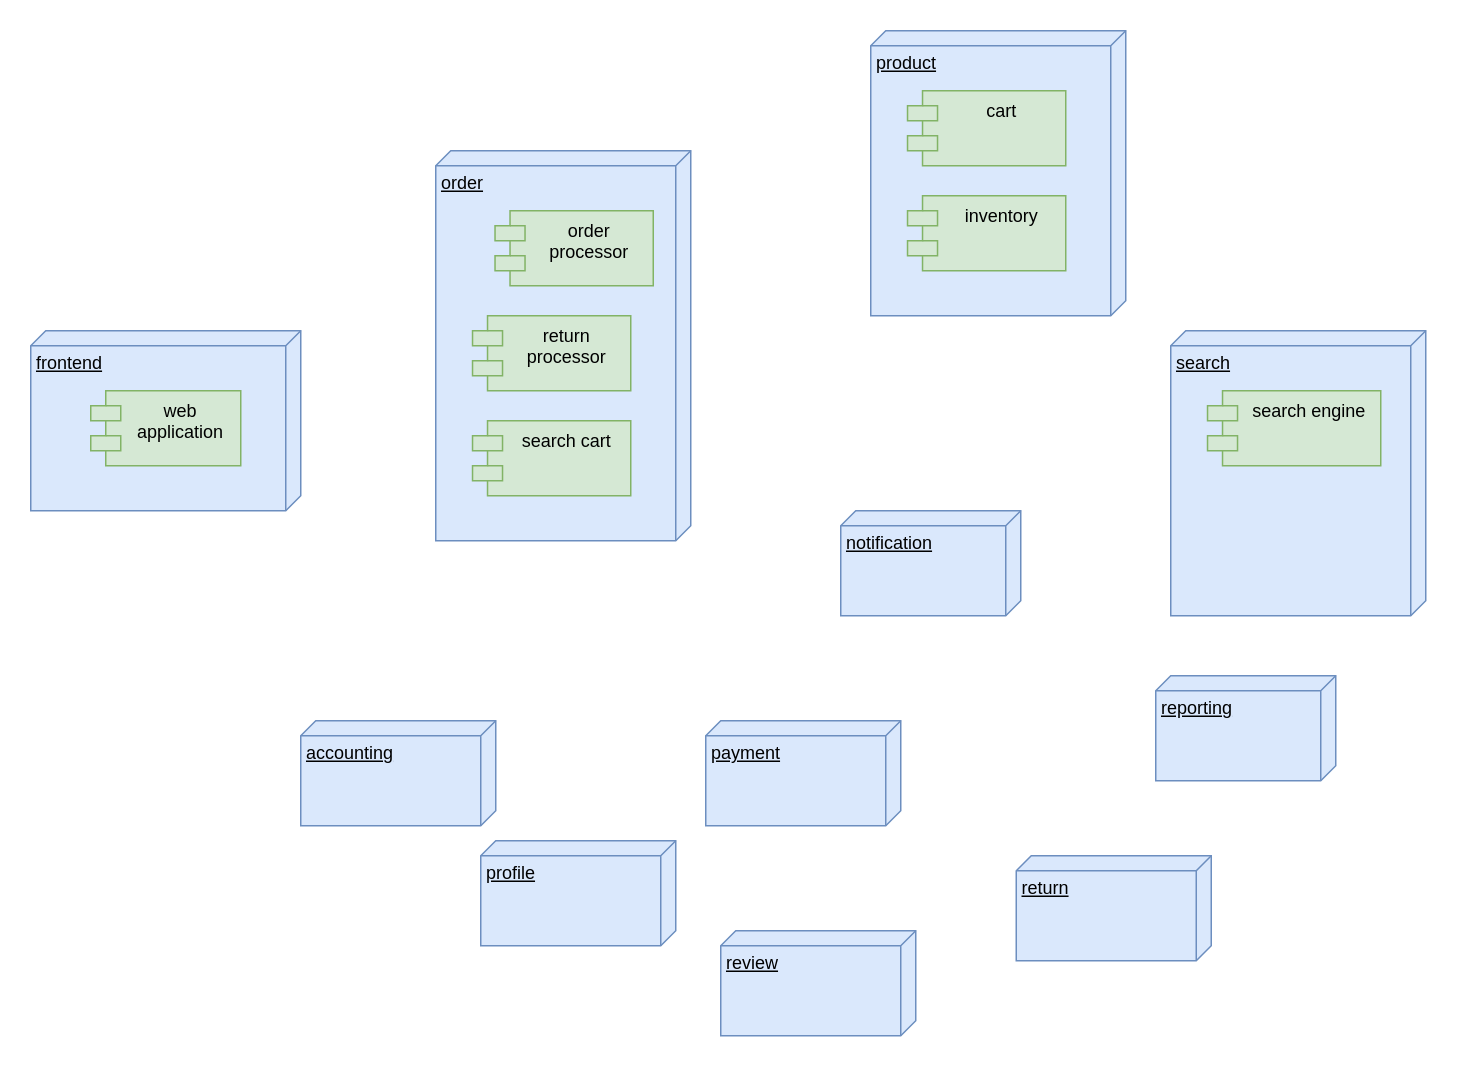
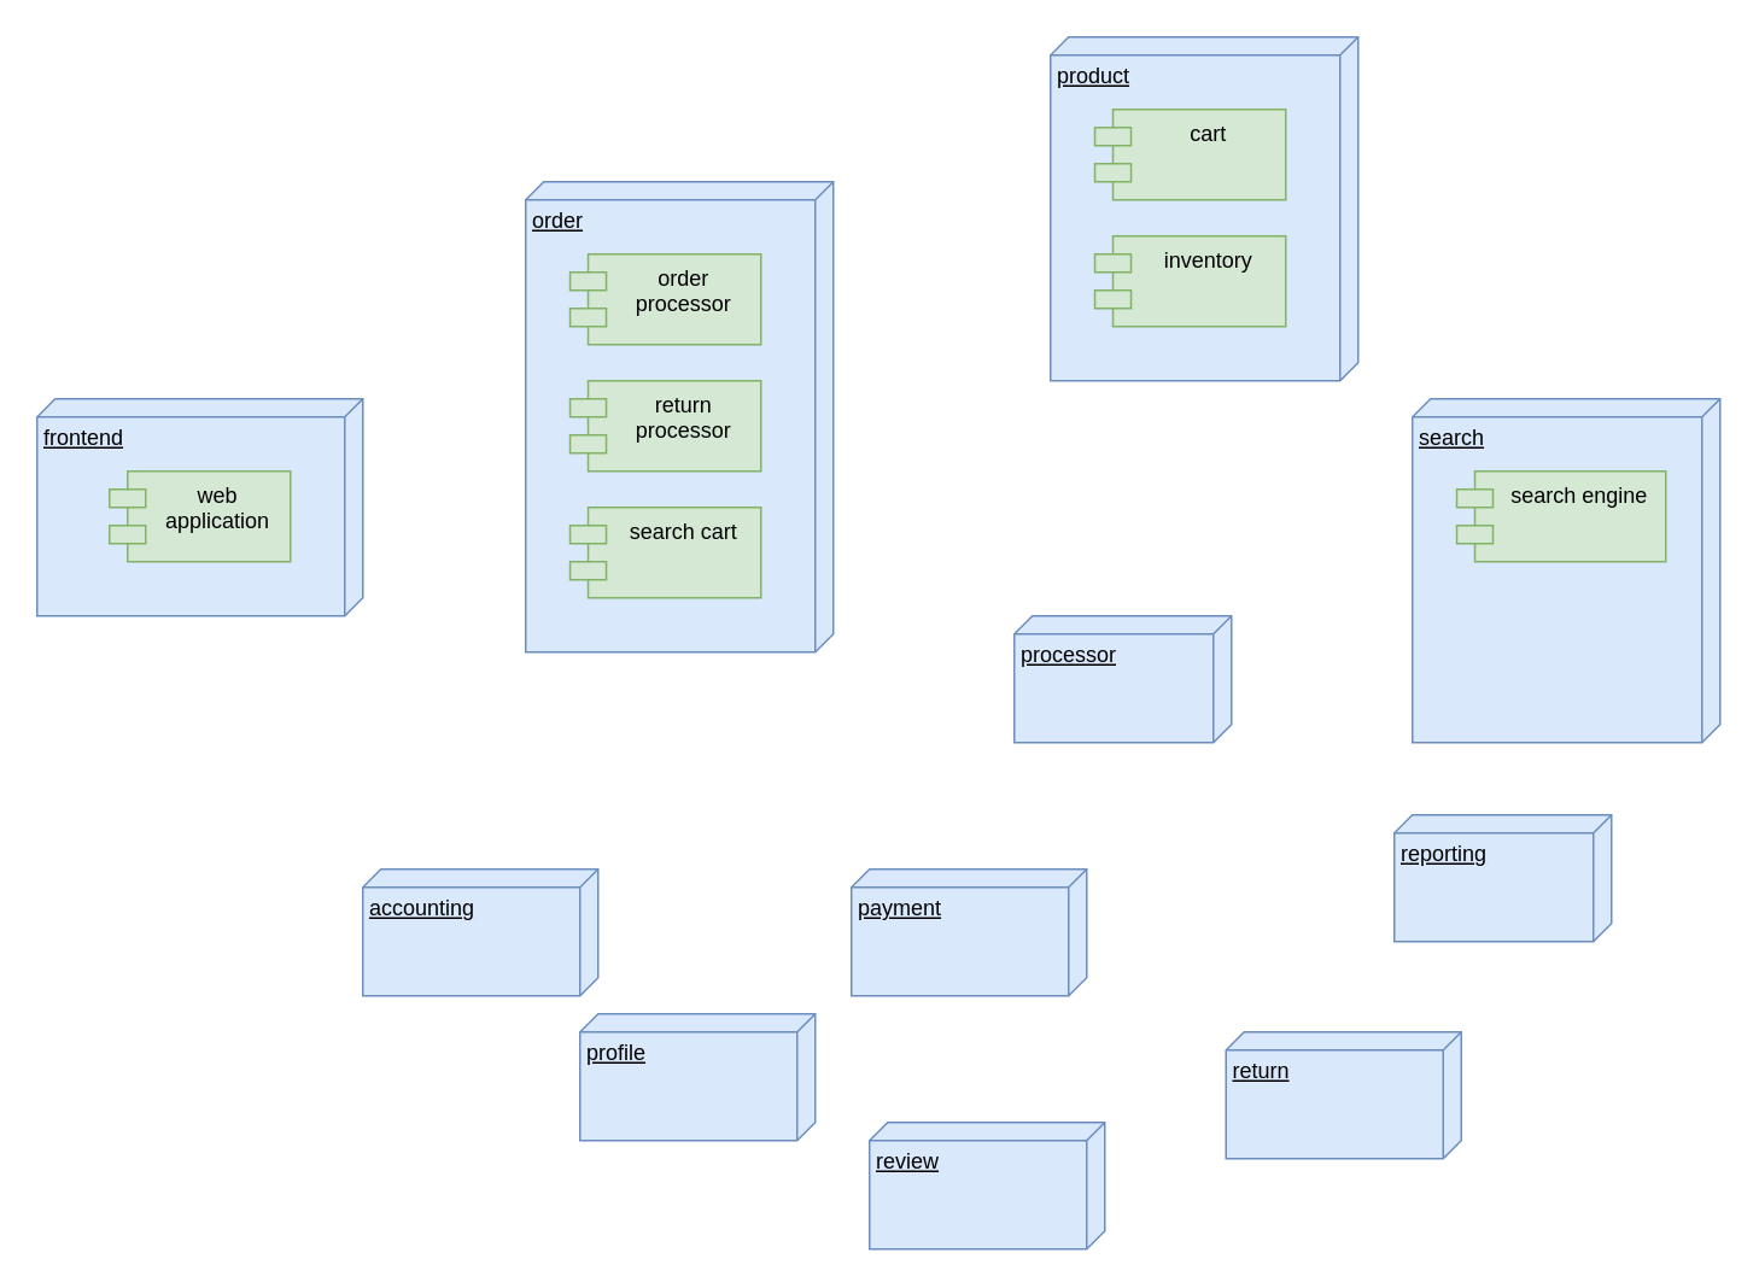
- <mxCell id="5" value="order processor" style="shape=module;align=left;spacingLeft=20;align=center;verticalAlign=top;whiteSpace=wrap;html=1;container=0;fillColor=#d5e8d4;strokeColor=#82b366;movable=0;resizable=0;rotatable=0;deletable=0;editable=0;locked=1;connectable=0;" vertex="1" parent="4"><mxGeometry x="39.52" y="40" width="105.48" height="50" as="geometry" /></mxCell>
+ <mxCell id="5" value="order processor" style="shape=module;align=left;spacingLeft=20;align=center;verticalAlign=top;whiteSpace=wrap;html=1;container=0;fillColor=#d5e8d4;strokeColor=#82b366;movable=0;resizable=0;rotatable=0;deletable=0;editable=0;locked=1;connectable=0;" vertex="1" parent="4"><mxGeometry x="24.52" y="40" width="105.48" height="50" as="geometry" /></mxCell>
- <mxCell id="10" value="notification" style="verticalAlign=top;align=left;spacingTop=8;spacingLeft=2;spacingRight=12;shape=cube;size=10;direction=south;fontStyle=4;html=1;whiteSpace=wrap;fillColor=#dae8fc;strokeColor=#6c8ebf;container=1;movable=1;resizable=1;rotatable=1;deletable=1;editable=1;locked=0;connectable=1;" vertex="1" parent="1"><mxGeometry x="560" y="340" width="120" height="70" as="geometry" /></mxCell>
+ <mxCell id="10" value="processor" style="verticalAlign=top;align=left;spacingTop=8;spacingLeft=2;spacingRight=12;shape=cube;size=10;direction=south;fontStyle=4;html=1;whiteSpace=wrap;fillColor=#dae8fc;strokeColor=#6c8ebf;container=1;movable=1;resizable=1;rotatable=1;deletable=1;editable=1;locked=0;connectable=1;" vertex="1" parent="1"><mxGeometry x="560" y="340" width="120" height="70" as="geometry" /></mxCell>
